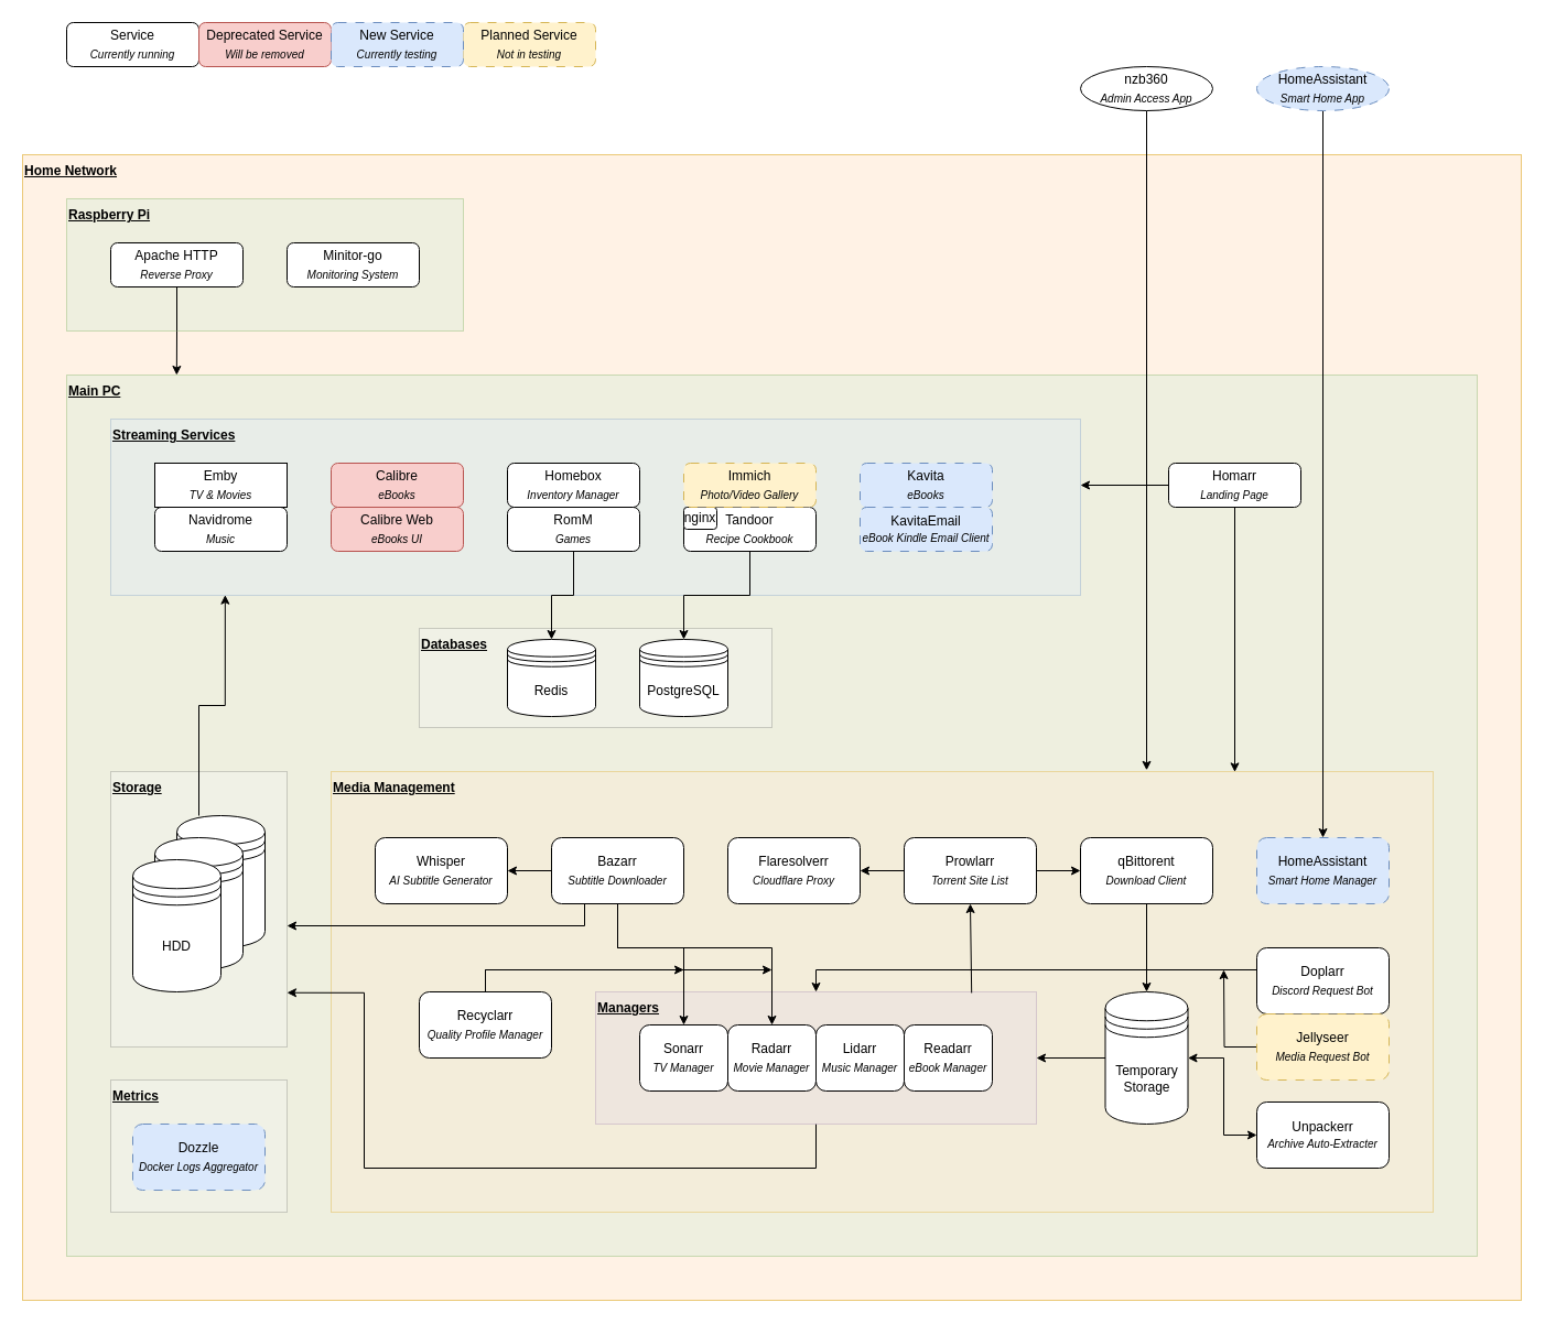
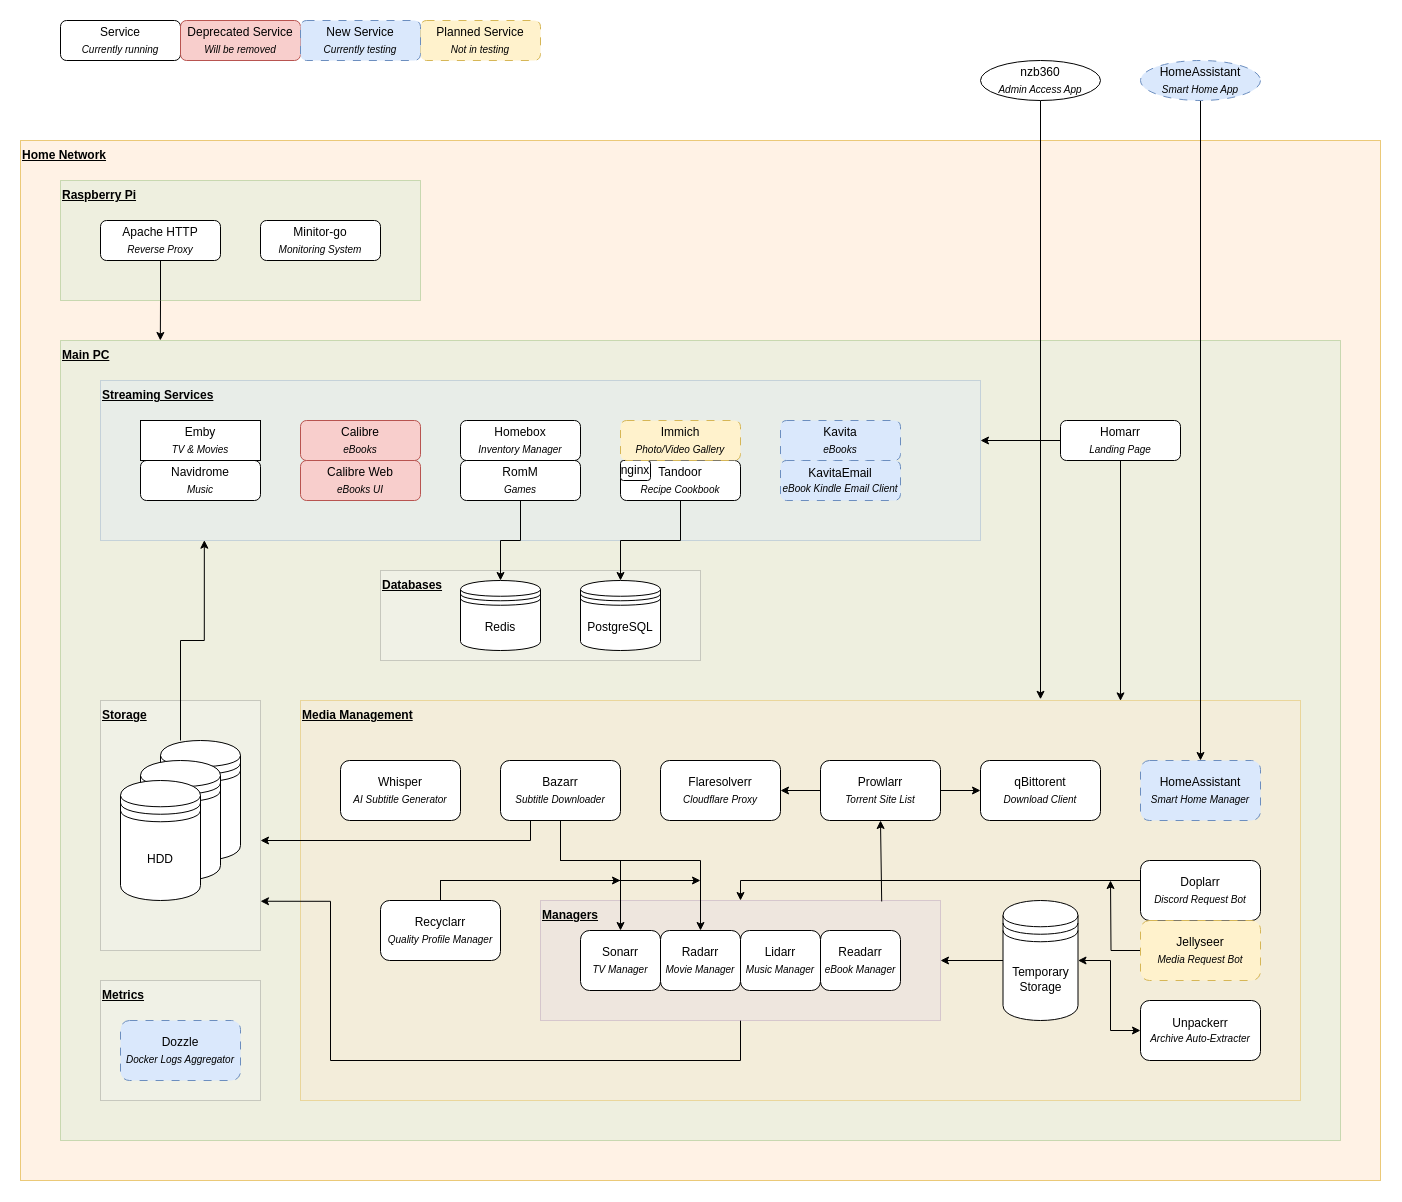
- <mxCell id="28" value="" style="endArrow=classic;html=1;rounded=0;exitX=0;exitY=0.5;exitDx=0;exitDy=0;entryX=1;entryY=0.5;entryDx=0;entryDy=0;" parent="1" source="22" target="25" edge="1"><mxGeometry width="50" height="50" relative="1" as="geometry"><mxPoint x="400" y="770" as="sourcePoint" /><mxPoint x="380" y="790" as="targetPoint" /></mxGeometry></mxCell>
- <mxCell id="32" value="" style="endArrow=classic;html=1;rounded=0;exitX=0.5;exitY=1;exitDx=0;exitDy=0;entryX=0.5;entryY=0;entryDx=0;entryDy=0;" parent="1" source="26" target="38" edge="1"><mxGeometry width="50" height="50" relative="1" as="geometry"><mxPoint x="880" y="1110" as="sourcePoint" /><mxPoint x="920" y="900" as="targetPoint" /></mxGeometry></mxCell>
